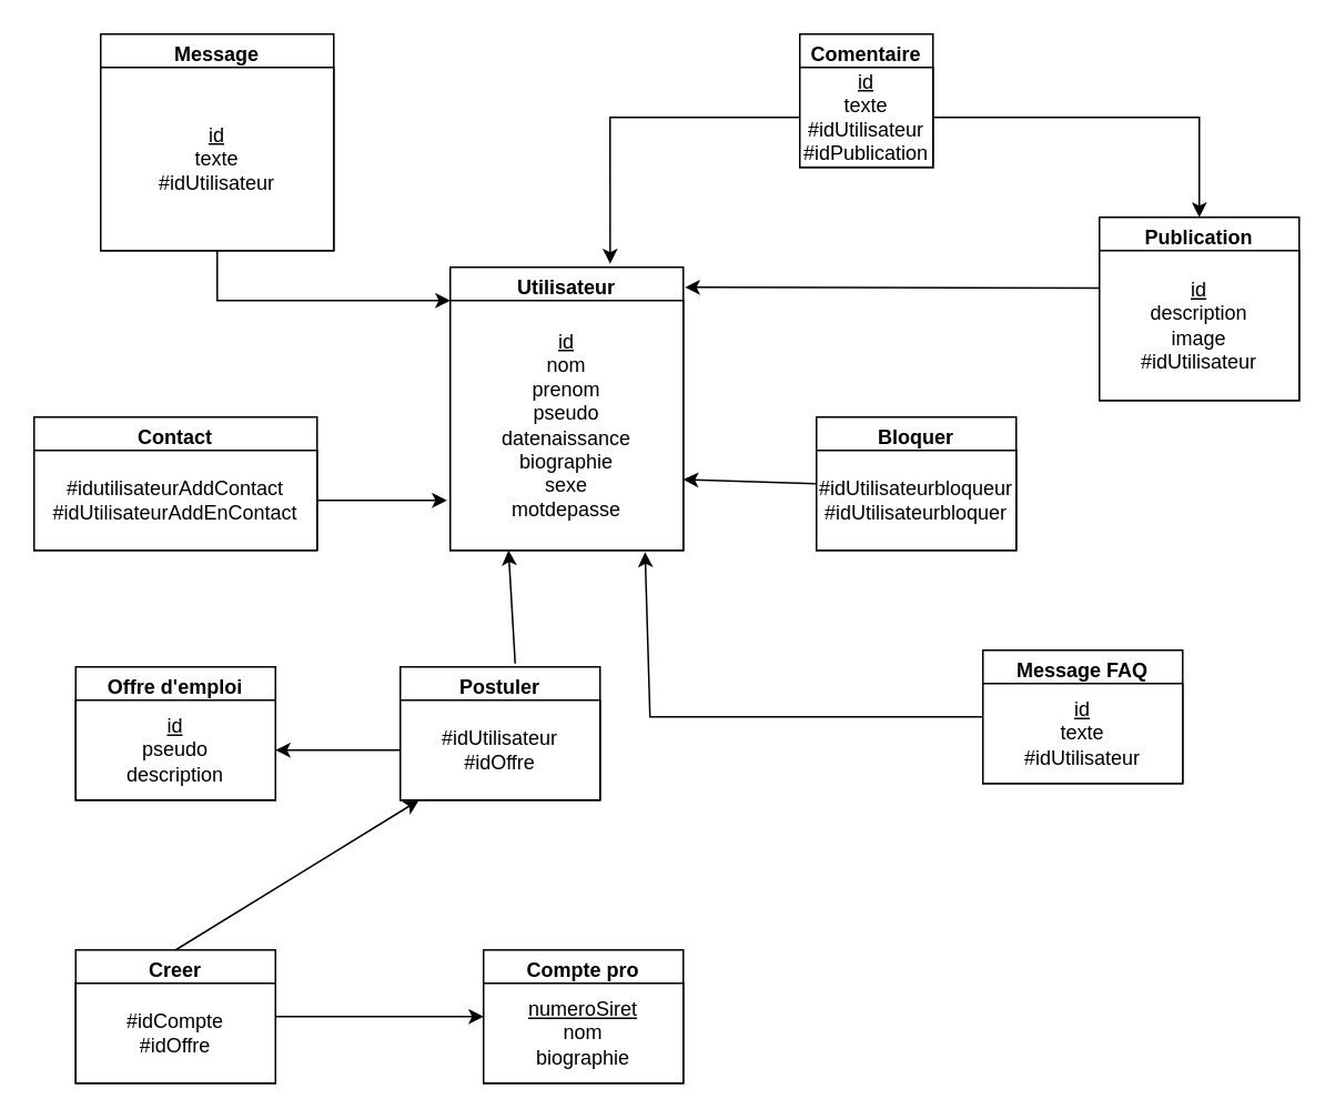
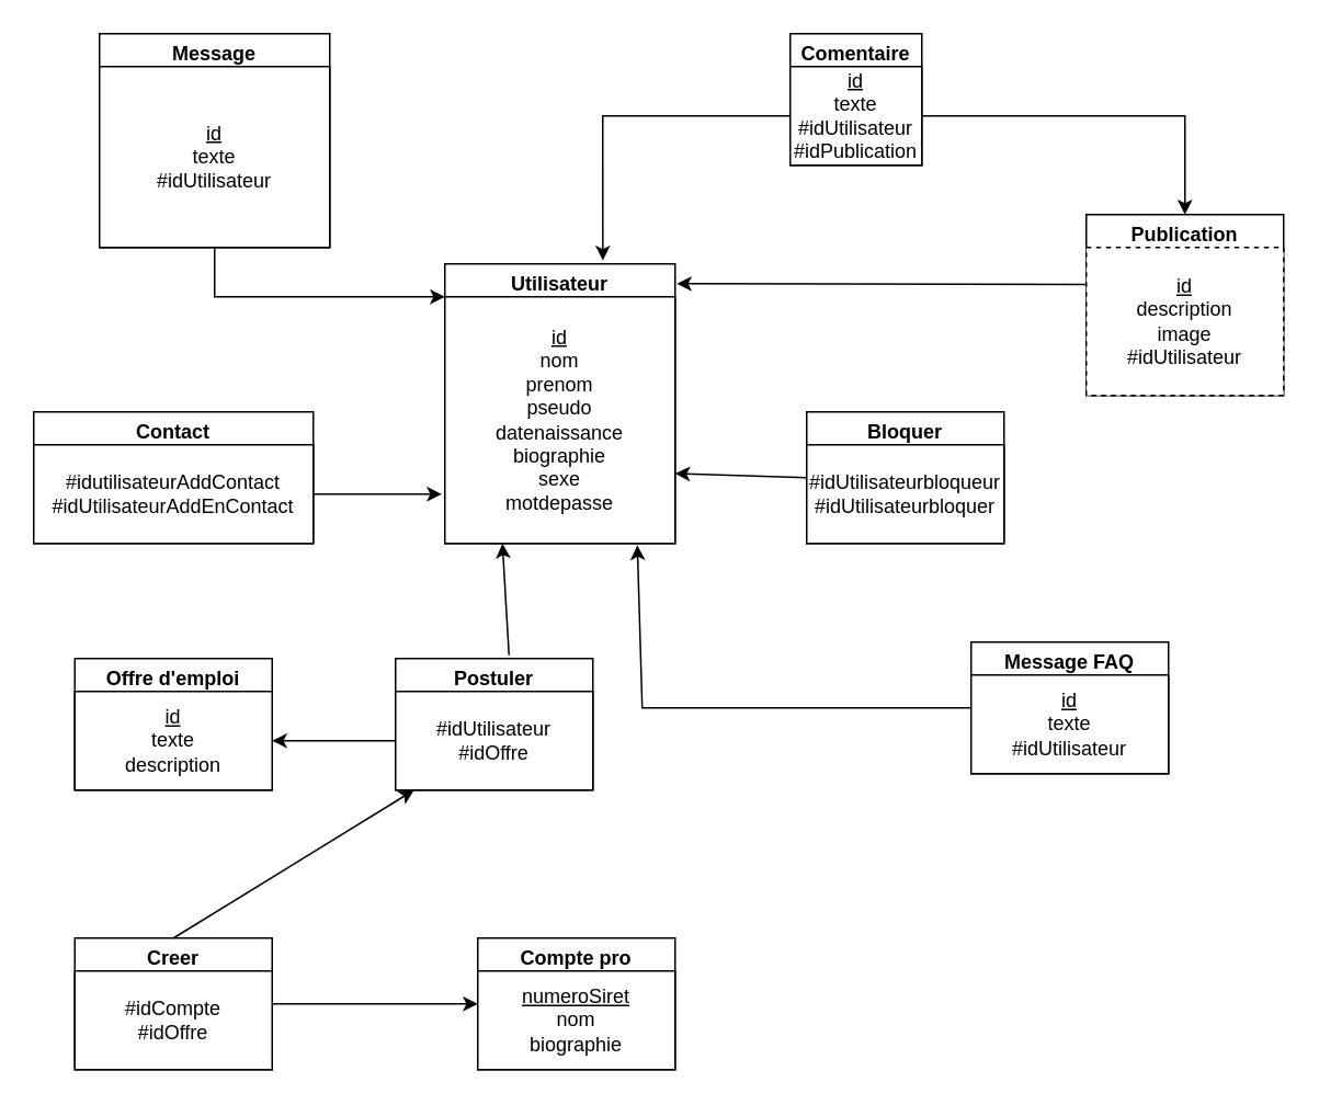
- <mxCell id="9" value="&lt;div&gt;&lt;u&gt;id&lt;/u&gt;&lt;/div&gt;&lt;div&gt;description&lt;/div&gt;&lt;div&gt;image&lt;/div&gt;&lt;div&gt;#idUtilisateur&lt;br&gt;&lt;u&gt;&lt;/u&gt;&lt;/div&gt;" style="whiteSpace=wrap;html=1;" vertex="1" parent="8"><mxGeometry y="20" width="120" height="90" as="geometry" /></mxCell>
+ <mxCell id="9" value="&lt;div&gt;&lt;u&gt;id&lt;/u&gt;&lt;/div&gt;&lt;div&gt;description&lt;/div&gt;&lt;div&gt;image&lt;/div&gt;&lt;div&gt;#idUtilisateur&lt;br&gt;&lt;u&gt;&lt;/u&gt;&lt;/div&gt;" style="whiteSpace=wrap;html=1;dashed=1;" vertex="1" parent="8"><mxGeometry y="20" width="120" height="90" as="geometry" /></mxCell>
- <mxCell id="15" value="&lt;div&gt;&lt;u&gt;id&lt;/u&gt;&lt;/div&gt;&lt;div&gt;pseudo&lt;/div&gt;&lt;div&gt;description&lt;br&gt;&lt;u&gt;&lt;/u&gt;&lt;/div&gt;" style="whiteSpace=wrap;html=1;" vertex="1" parent="14"><mxGeometry y="20" width="120" height="60" as="geometry" /></mxCell>
+ <mxCell id="15" value="&lt;div&gt;&lt;u&gt;id&lt;/u&gt;&lt;/div&gt;&lt;div&gt;texte&lt;/div&gt;&lt;div&gt;description&lt;br&gt;&lt;u&gt;&lt;/u&gt;&lt;/div&gt;" style="whiteSpace=wrap;html=1;" vertex="1" parent="14"><mxGeometry y="20" width="120" height="60" as="geometry" /></mxCell>
